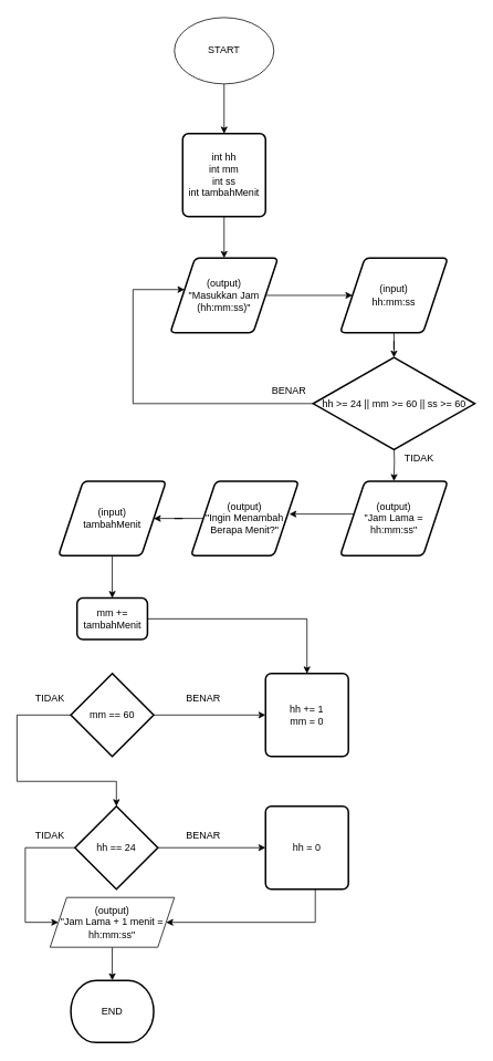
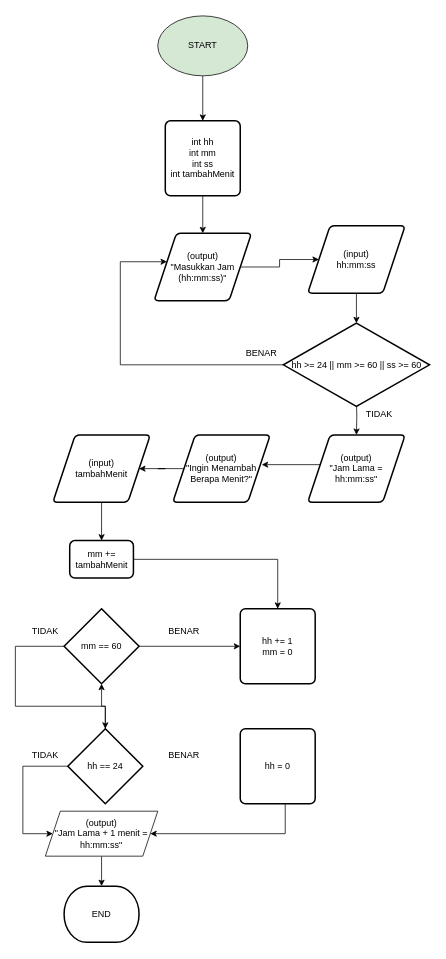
- <mxCell id="3" value="START" style="ellipse;whiteSpace=wrap;html=1;" parent="1" vertex="1"><mxGeometry x="210" y="20" width="120" height="80" as="geometry" /></mxCell>
+ <mxCell id="3" value="START" style="ellipse;whiteSpace=wrap;html=1;fillColor=#d5e8d4;" parent="1" vertex="1"><mxGeometry x="210" y="20" width="120" height="80" as="geometry" /></mxCell>
- <mxCell id="9" value="(input)&lt;br&gt;hh:mm:ss" style="shape=parallelogram;html=1;strokeWidth=2;perimeter=parallelogramPerimeter;whiteSpace=wrap;rounded=1;arcSize=12;size=0.23;" parent="1" vertex="1"><mxGeometry x="410" y="310" width="130" height="90" as="geometry" /></mxCell>
+ <mxCell id="9" value="(input)&lt;br&gt;hh:mm:ss" style="shape=parallelogram;html=1;strokeWidth=2;perimeter=parallelogramPerimeter;whiteSpace=wrap;rounded=1;arcSize=12;size=0.23;" parent="1" vertex="1"><mxGeometry x="410" y="300" width="130" height="90" as="geometry" /></mxCell>
- <mxCell id="17" style="edgeStyle=orthogonalEdgeStyle;rounded=0;orthogonalLoop=1;jettySize=auto;html=1;" parent="1" source="19" target="21" edge="1"><mxGeometry relative="1" as="geometry" /></mxCell>
+ <mxCell id="17" style="edgeStyle=orthogonalEdgeStyle;rounded=0;orthogonalLoop=1;jettySize=auto;html=1;" parent="1" source="19" target="16" edge="1"><mxGeometry relative="1" as="geometry" /></mxCell>
